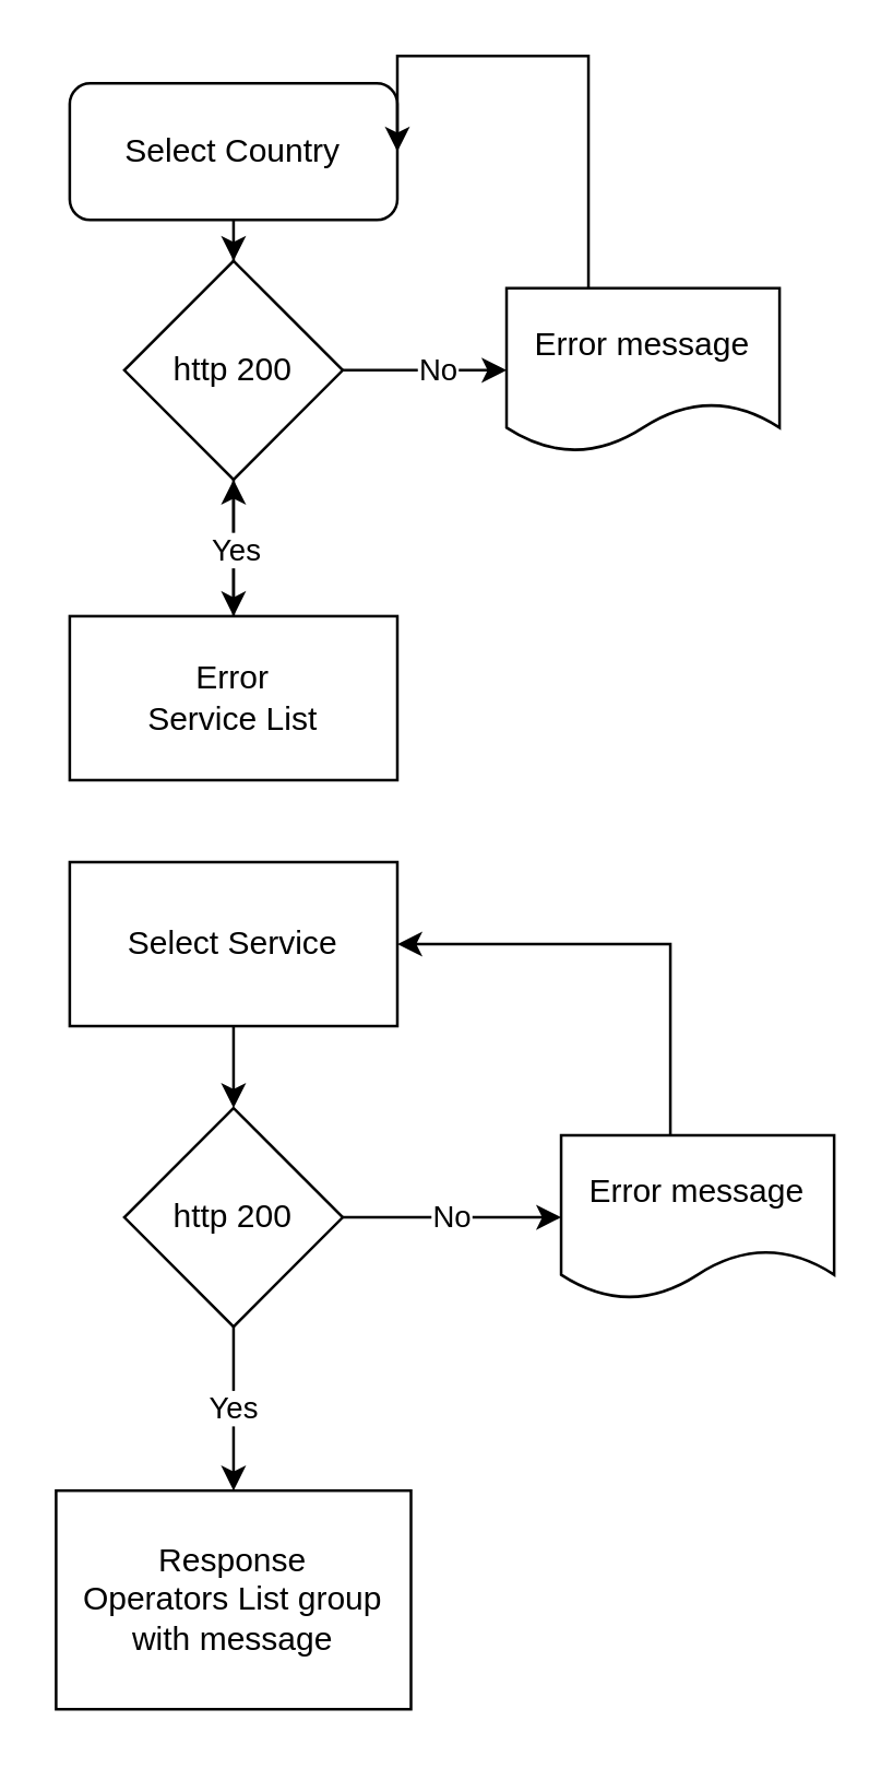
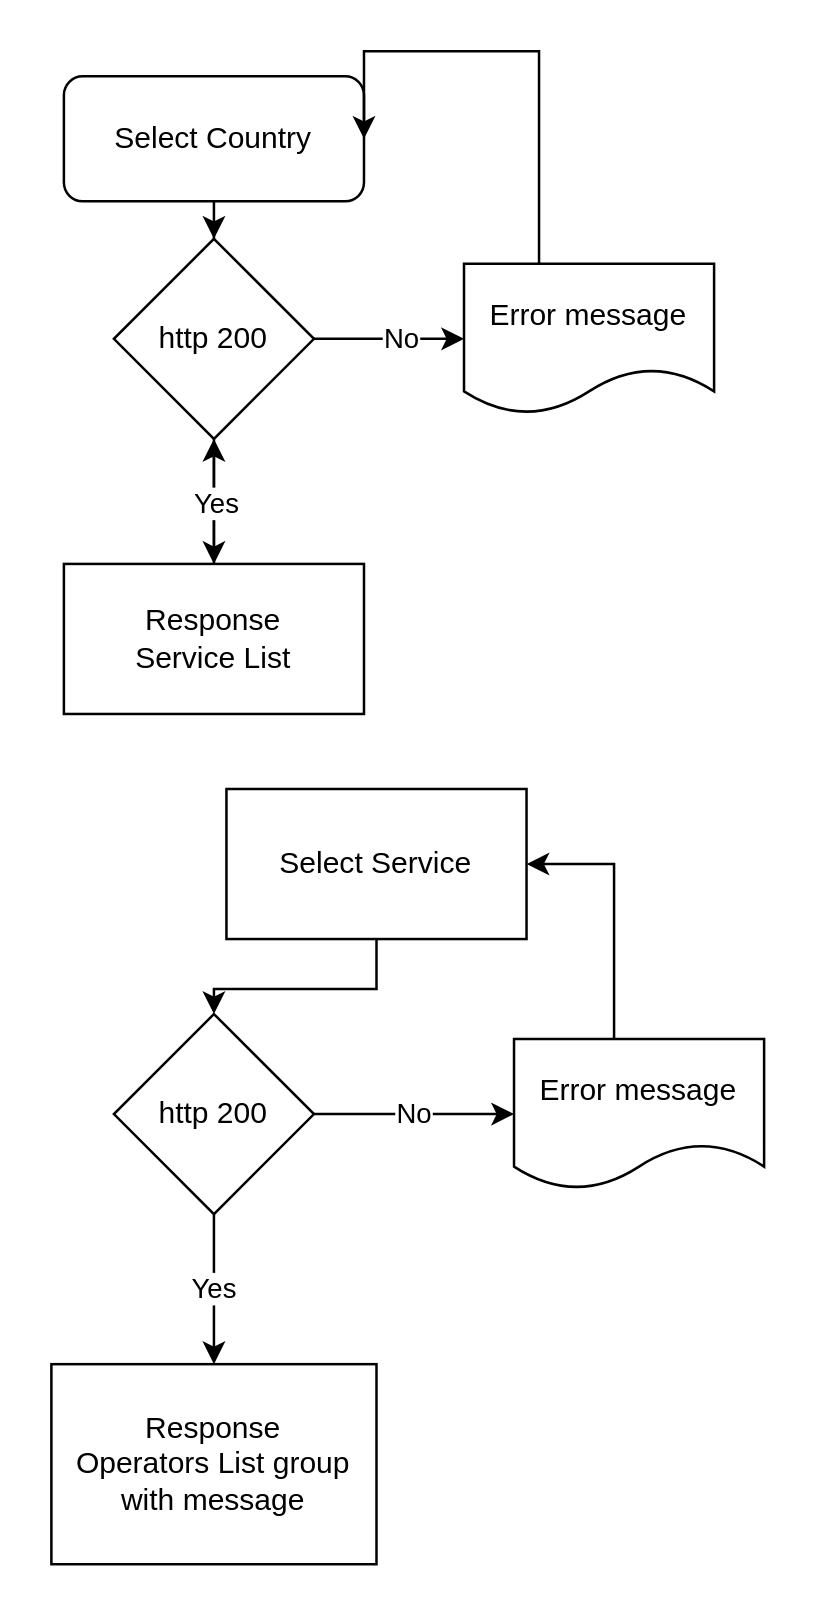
- <mxCell id="12" value="Error&lt;br&gt;Service List" style="rounded=0;whiteSpace=wrap;html=1;" vertex="1" parent="1"><mxGeometry x="25" y="225" width="120" height="60" as="geometry" /></mxCell>
+ <mxCell id="12" value="Response&lt;br&gt;Service List" style="rounded=0;whiteSpace=wrap;html=1;" vertex="1" parent="1"><mxGeometry x="25" y="225" width="120" height="60" as="geometry" /></mxCell>
- <mxCell id="14" value="Select Service" style="rounded=0;whiteSpace=wrap;html=1;" vertex="1" parent="1"><mxGeometry x="25" y="315" width="120" height="60" as="geometry" /></mxCell>
+ <mxCell id="14" value="Select Service" style="rounded=0;whiteSpace=wrap;html=1;" vertex="1" parent="1"><mxGeometry x="90" y="315" width="120" height="60" as="geometry" /></mxCell>
